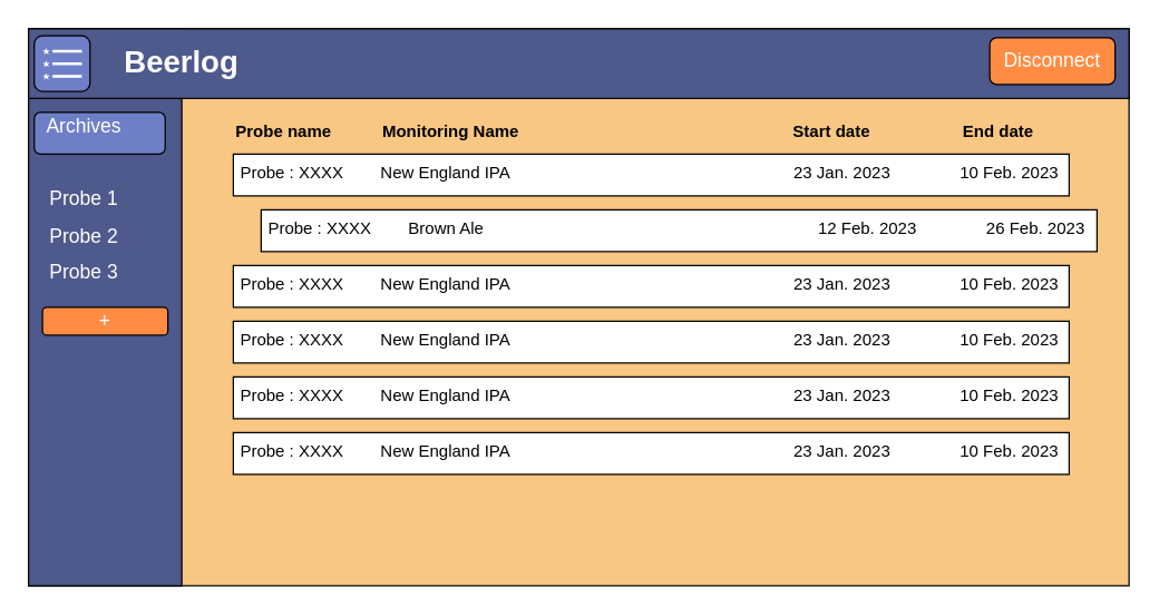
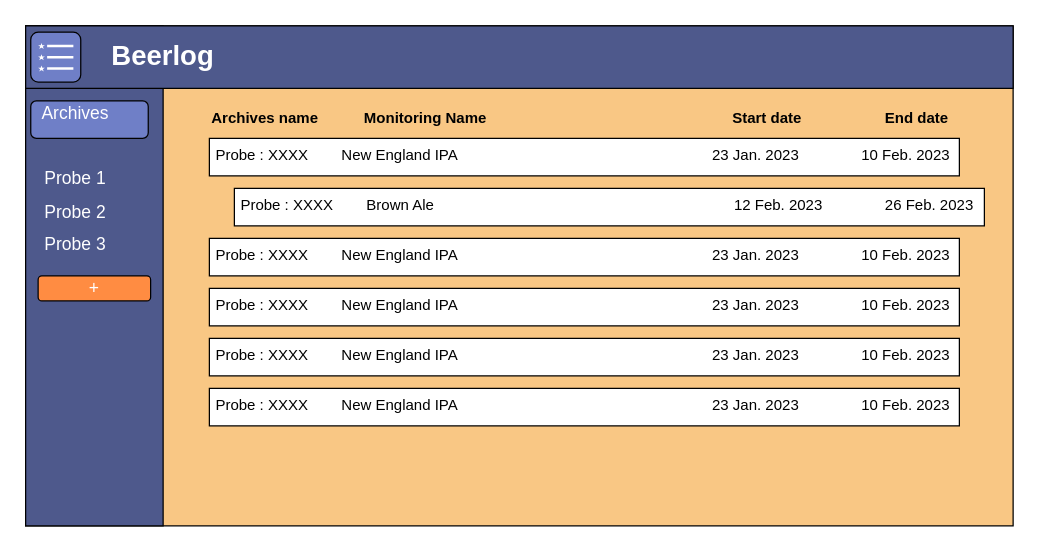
- <mxCell id="11" value="Disconnect" style="rounded=1;whiteSpace=wrap;html=1;strokeColor=#000000;fontSize=14;fontColor=#FFFFFF;fillColor=#FF8C42;gradientColor=none;" vertex="1" parent="1"><mxGeometry x="710" y="26.4" width="90" height="33.6" as="geometry" /></mxCell>
- <mxCell id="13" value="Probe name&amp;nbsp; &amp;nbsp; &amp;nbsp; &amp;nbsp; &amp;nbsp; &amp;nbsp;Monitoring Name&amp;nbsp; &amp;nbsp; &amp;nbsp; &amp;nbsp; &amp;nbsp; &amp;nbsp; &amp;nbsp; &amp;nbsp; &amp;nbsp; &amp;nbsp; &amp;nbsp; &amp;nbsp; &amp;nbsp; &amp;nbsp; &amp;nbsp; &amp;nbsp; &amp;nbsp; &amp;nbsp; &amp;nbsp; &amp;nbsp; &amp;nbsp; &amp;nbsp; &amp;nbsp; &amp;nbsp; &amp;nbsp; &amp;nbsp; &amp;nbsp; &amp;nbsp; &amp;nbsp; &amp;nbsp;Start date&amp;nbsp; &amp;nbsp; &amp;nbsp; &amp;nbsp; &amp;nbsp; &amp;nbsp; &amp;nbsp; &amp;nbsp; &amp;nbsp; &amp;nbsp; End date" style="text;html=1;strokeColor=none;fillColor=none;align=left;verticalAlign=top;whiteSpace=wrap;rounded=0;fontStyle=1" vertex="1" parent="1"><mxGeometry x="167" y="80" width="603" height="30" as="geometry" /></mxCell>
+ <mxCell id="13" value="Archives name&amp;nbsp; &amp;nbsp; &amp;nbsp; &amp;nbsp; &amp;nbsp; &amp;nbsp;Monitoring Name&amp;nbsp; &amp;nbsp; &amp;nbsp; &amp;nbsp; &amp;nbsp; &amp;nbsp; &amp;nbsp; &amp;nbsp; &amp;nbsp; &amp;nbsp; &amp;nbsp; &amp;nbsp; &amp;nbsp; &amp;nbsp; &amp;nbsp; &amp;nbsp; &amp;nbsp; &amp;nbsp; &amp;nbsp; &amp;nbsp; &amp;nbsp; &amp;nbsp; &amp;nbsp; &amp;nbsp; &amp;nbsp; &amp;nbsp; &amp;nbsp; &amp;nbsp; &amp;nbsp; &amp;nbsp;Start date&amp;nbsp; &amp;nbsp; &amp;nbsp; &amp;nbsp; &amp;nbsp; &amp;nbsp; &amp;nbsp; &amp;nbsp; &amp;nbsp; &amp;nbsp; End date" style="text;html=1;strokeColor=none;fillColor=none;align=left;verticalAlign=top;whiteSpace=wrap;rounded=0;fontStyle=1" vertex="1" parent="1"><mxGeometry x="167" y="80" width="603" height="30" as="geometry" /></mxCell>
